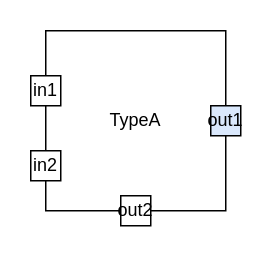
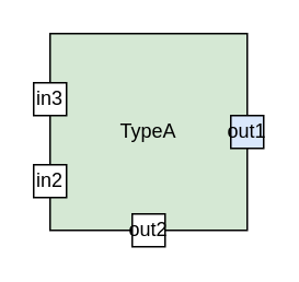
- <mxCell id="3" value="in1" style="whiteSpace=wrap;html=1;aspect=fixed;" vertex="1" parent="1"><mxGeometry x="20" y="50" width="20" height="20" as="geometry" /></mxCell>
+ <mxCell id="3" value="in3" style="whiteSpace=wrap;html=1;aspect=fixed;" vertex="1" parent="1"><mxGeometry x="20" y="50" width="20" height="20" as="geometry" /></mxCell>
- <mxCell id="2" value="TypeA" style="rounded=0;whiteSpace=wrap;html=1;" vertex="1" parent="1"><mxGeometry x="30" y="20" width="120" height="120" as="geometry" /></mxCell>
+ <mxCell id="2" value="TypeA" style="rounded=0;whiteSpace=wrap;html=1;fillColor=#d5e8d4;" vertex="1" parent="1"><mxGeometry x="30" y="20" width="120" height="120" as="geometry" /></mxCell>
